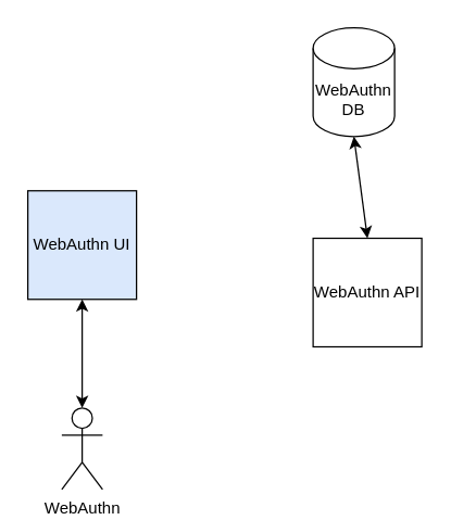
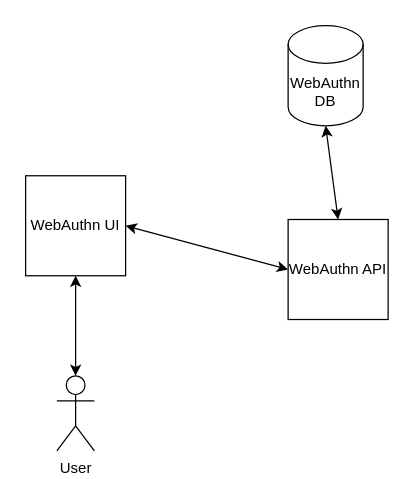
- <mxCell id="4" value="WebAuthn UI" style="whiteSpace=wrap;html=1;aspect=fixed;fillColor=#dae8fc;" vertex="1" parent="1"><mxGeometry x="20" y="140" width="80" height="80" as="geometry" /></mxCell>
+ <mxCell id="4" value="WebAuthn UI" style="whiteSpace=wrap;html=1;aspect=fixed;" vertex="1" parent="1"><mxGeometry x="20" y="140" width="80" height="80" as="geometry" /></mxCell>
+ <mxCell id="7" value="" style="endArrow=classic;startArrow=classic;html=1;rounded=0;exitX=1;exitY=0.5;exitDx=0;exitDy=0;entryX=0;entryY=0.5;entryDx=0;entryDy=0;" edge="1" parent="1" source="4" target="3"><mxGeometry width="50" height="50" relative="1" as="geometry"><mxPoint x="260" y="340" as="sourcePoint" /><mxPoint x="310" y="290" as="targetPoint" /></mxGeometry></mxCell>
- <mxCell id="5" value="WebAuthn" style="shape=umlActor;verticalLabelPosition=bottom;verticalAlign=top;html=1;outlineConnect=0;" vertex="1" parent="1"><mxGeometry x="45" y="300" width="30" height="60" as="geometry" /></mxCell>
+ <mxCell id="5" value="User" style="shape=umlActor;verticalLabelPosition=bottom;verticalAlign=top;html=1;outlineConnect=0;" vertex="1" parent="1"><mxGeometry x="45" y="300" width="30" height="60" as="geometry" /></mxCell>
